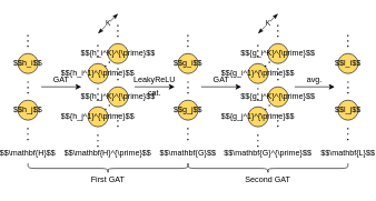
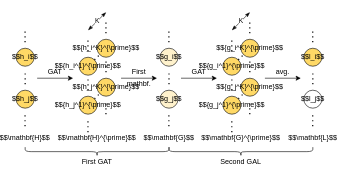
- <mxCell id="20" value="$$g_i$$" style="ellipse;whiteSpace=wrap;html=1;aspect=fixed;fillColor=#FFD966;" vertex="1" parent="1"><mxGeometry x="265" y="80" width="30" height="30" as="geometry" /></mxCell>
+ <mxCell id="20" value="$$g_i$$" style="ellipse;whiteSpace=wrap;html=1;aspect=fixed;fillColor=#fff2cc;" vertex="1" parent="1"><mxGeometry x="265" y="80" width="30" height="30" as="geometry" /></mxCell>
- <mxCell id="60" value="LeakyReLU" style="text;html=1;strokeColor=none;fillColor=none;align=center;verticalAlign=middle;whiteSpace=wrap;rounded=0;" vertex="1" parent="1"><mxGeometry x="200" y="110" width="60" height="20" as="geometry" /></mxCell>
+ <mxCell id="60" value="First" style="text;html=1;strokeColor=none;fillColor=none;align=center;verticalAlign=middle;whiteSpace=wrap;rounded=0;" vertex="1" parent="1"><mxGeometry x="200" y="110" width="60" height="20" as="geometry" /></mxCell>
- <mxCell id="52" value="&lt;div&gt;cat.&lt;/div&gt;" style="text;html=1;strokeColor=none;fillColor=none;align=center;verticalAlign=middle;whiteSpace=wrap;rounded=0;" vertex="1" parent="1"><mxGeometry x="200" y="130" width="60" height="20" as="geometry" /></mxCell>
+ <mxCell id="52" value="&lt;div&gt;mathbf.&lt;/div&gt;" style="text;html=1;strokeColor=none;fillColor=none;align=center;verticalAlign=middle;whiteSpace=wrap;rounded=0;" vertex="1" parent="1"><mxGeometry x="200" y="130" width="60" height="20" as="geometry" /></mxCell>
- <mxCell id="21" value="$$g_j$$" style="ellipse;whiteSpace=wrap;html=1;aspect=fixed;fillColor=#FFD966;" vertex="1" parent="1"><mxGeometry x="265" y="150" width="30" height="30" as="geometry" /></mxCell>
+ <mxCell id="21" value="$$g_j$$" style="ellipse;whiteSpace=wrap;html=1;aspect=fixed;fillColor=#fff2cc;" vertex="1" parent="1"><mxGeometry x="265" y="150" width="30" height="30" as="geometry" /></mxCell>
- <mxCell id="39" value="$$l_j$$" style="ellipse;whiteSpace=wrap;html=1;aspect=fixed;fillColor=#FFD966;" vertex="1" parent="1"><mxGeometry x="505" y="150" width="30" height="30" as="geometry" /></mxCell>
+ <mxCell id="39" value="$$l_j$$" style="ellipse;whiteSpace=wrap;html=1;aspect=fixed;fillColor=#ffffff;" vertex="1" parent="1"><mxGeometry x="505" y="150" width="30" height="30" as="geometry" /></mxCell>
- <mxCell id="59" value="Second GAT" style="text;html=1;strokeColor=none;fillColor=none;align=center;verticalAlign=middle;whiteSpace=wrap;rounded=0;" vertex="1" parent="1"><mxGeometry x="360" y="260" width="80" height="20" as="geometry" /></mxCell>
+ <mxCell id="59" value="Second GAL" style="text;html=1;strokeColor=none;fillColor=none;align=center;verticalAlign=middle;whiteSpace=wrap;rounded=0;" vertex="1" parent="1"><mxGeometry x="360" y="260" width="80" height="20" as="geometry" /></mxCell>
